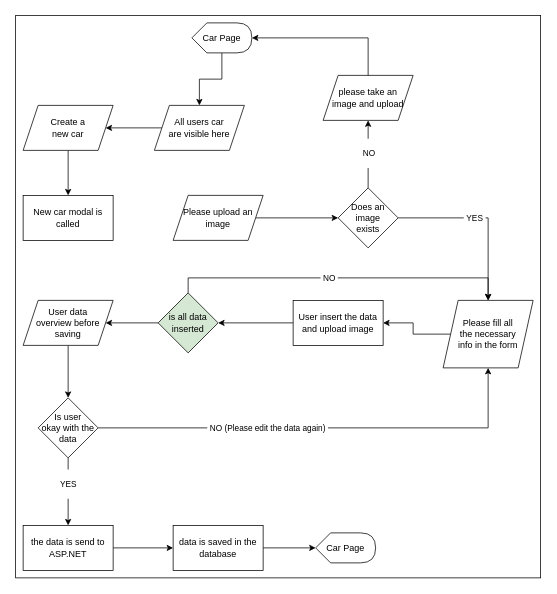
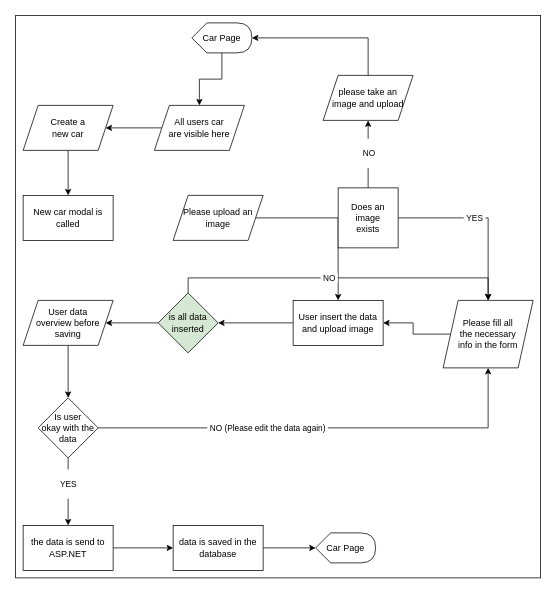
- <mxCell id="10" value="" style="edgeStyle=orthogonalEdgeStyle;rounded=0;orthogonalLoop=1;jettySize=auto;html=1;" parent="1" source="11" target="16" edge="1"><mxGeometry relative="1" as="geometry" /></mxCell>
+ <mxCell id="10" value="" style="edgeStyle=orthogonalEdgeStyle;rounded=0;orthogonalLoop=1;jettySize=auto;html=1;" parent="1" source="11" target="22" edge="1"><mxGeometry relative="1" as="geometry" /></mxCell>
- <mxCell id="16" value="Does an image &lt;br&gt;exists" style="rhombus;whiteSpace=wrap;html=1;" parent="1" vertex="1"><mxGeometry x="450" y="250" width="80" height="80" as="geometry" /></mxCell>
+ <mxCell id="16" value="Does an image &lt;br&gt;exists" style="whiteSpace=wrap;html=1;rounded=0;" parent="1" vertex="1"><mxGeometry x="450" y="250" width="80" height="80" as="geometry" /></mxCell>
